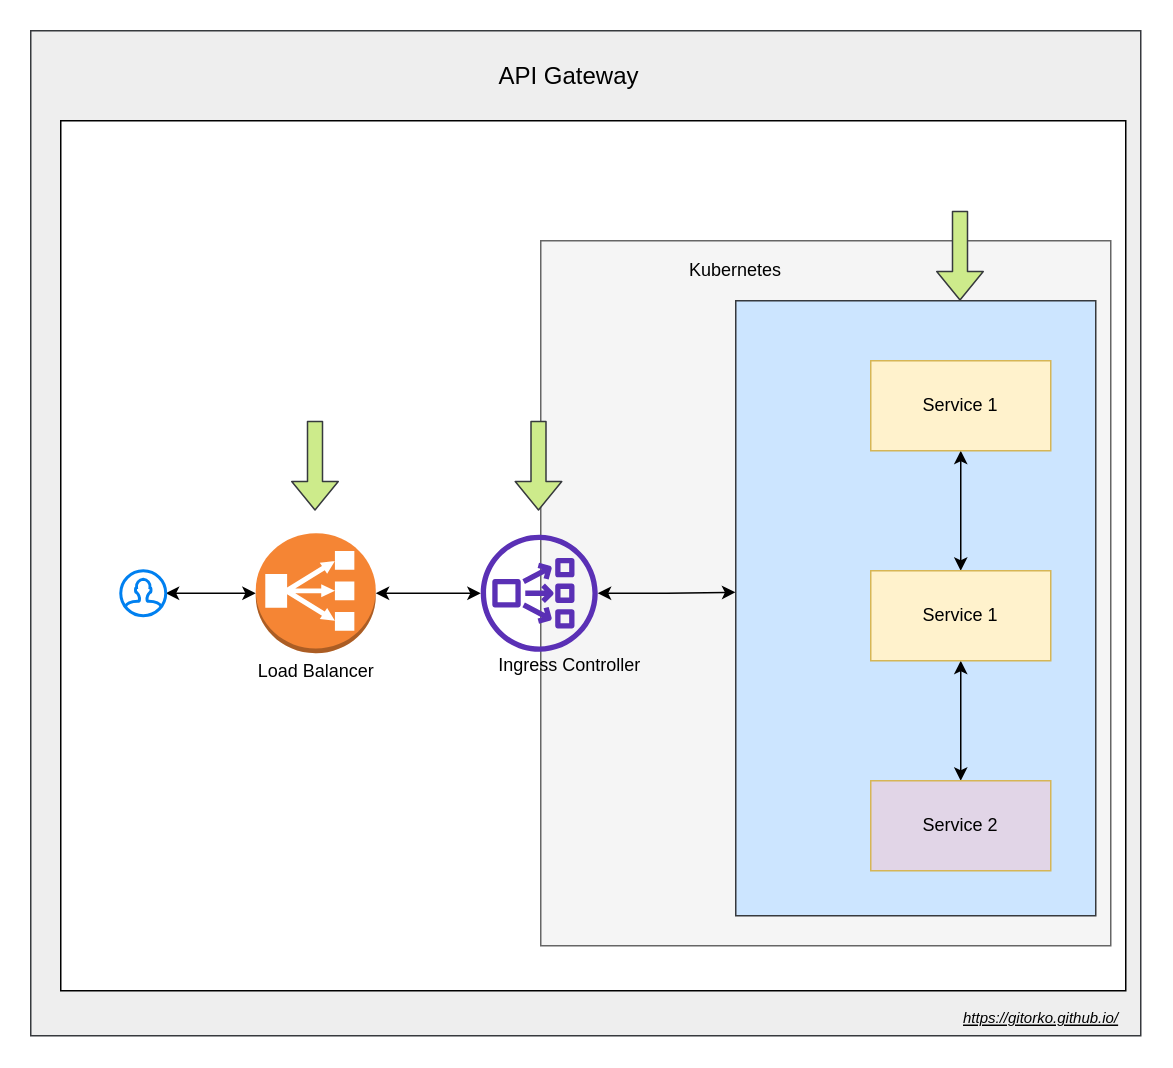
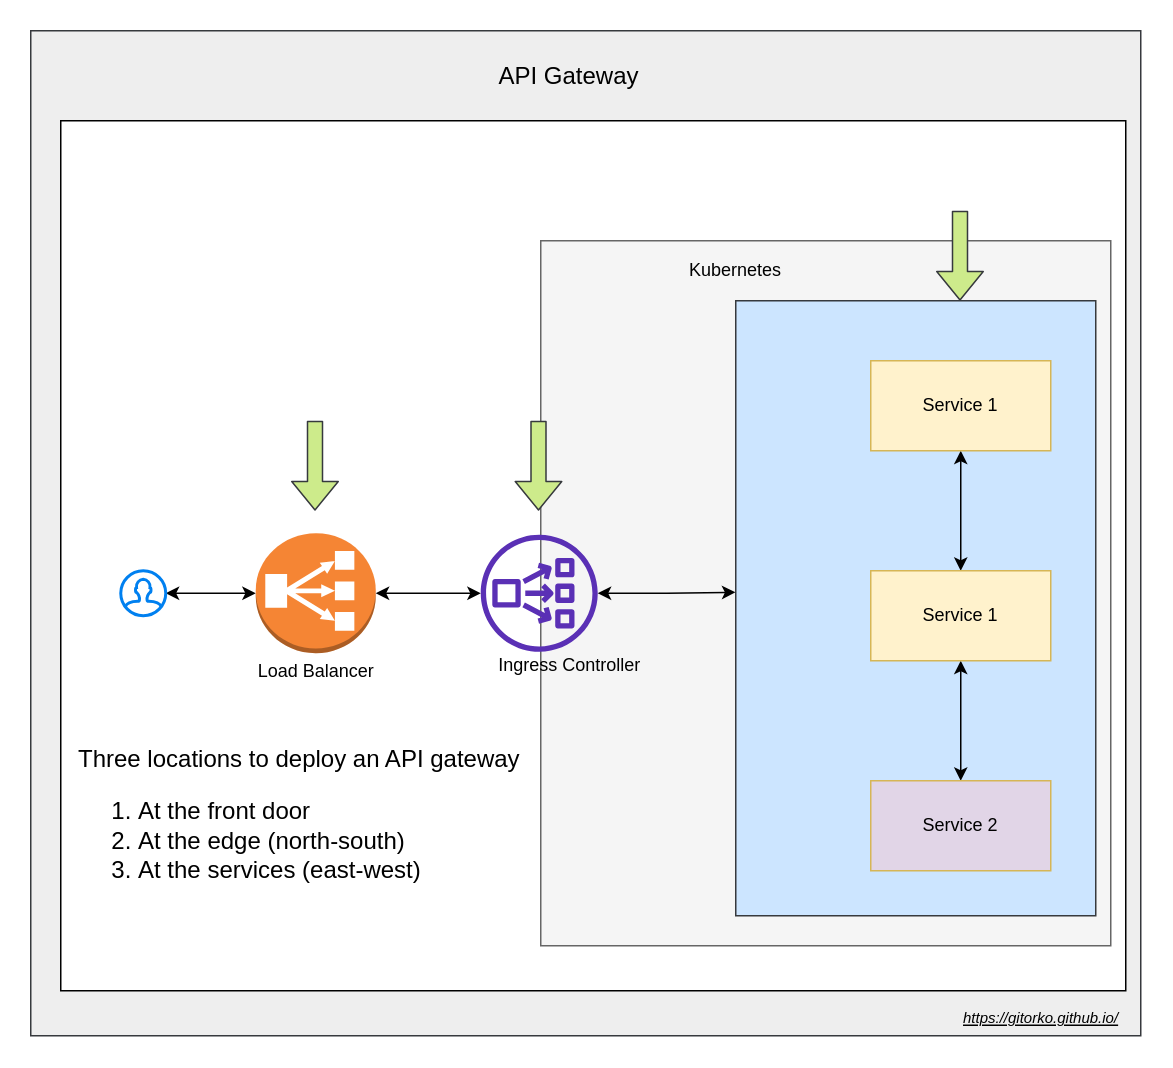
+ <mxCell id="22" value="&lt;div style=&quot;font-size: 16px;&quot;&gt;Three locations to deploy an API gateway&lt;/div&gt;&lt;ol style=&quot;font-size: 16px;&quot;&gt;&lt;li style=&quot;font-size: 16px;&quot;&gt;At the front door&lt;/li&gt;&lt;li style=&quot;font-size: 16px;&quot;&gt;At the edge (north-south)&lt;/li&gt;&lt;li style=&quot;font-size: 16px;&quot;&gt;At the services (east-west)&lt;/li&gt;&lt;/ol&gt;" style="text;html=1;strokeColor=none;fillColor=none;align=left;verticalAlign=middle;whiteSpace=wrap;rounded=0;fontSize=16;" vertex="1" parent="1"><mxGeometry x="50" y="500" width="300" height="100" as="geometry" /></mxCell>
